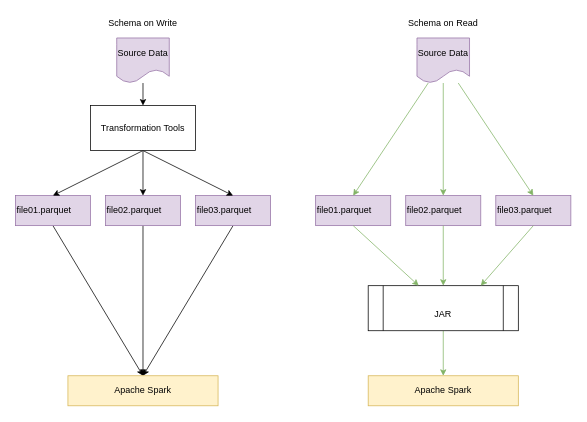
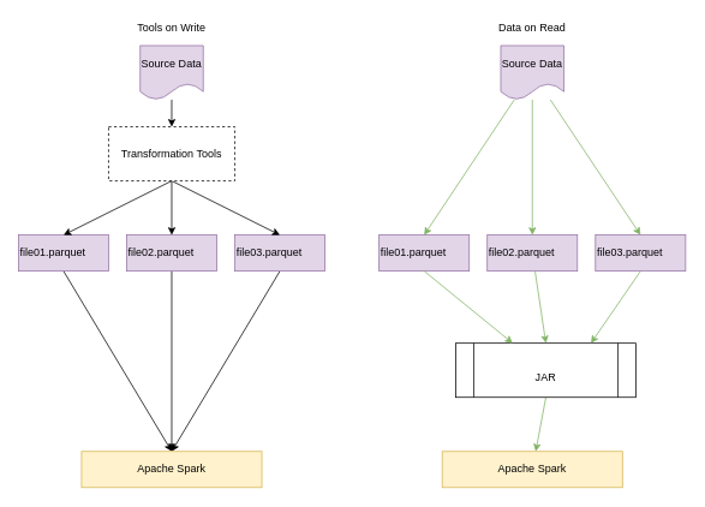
- <mxCell id="18" value="Schema on Write" style="text;html=1;strokeColor=none;fillColor=none;align=center;verticalAlign=middle;whiteSpace=wrap;rounded=0;" vertex="1" parent="1"><mxGeometry x="120" width="140" height="20" as="geometry" y="20" /></mxCell>
+ <mxCell id="18" value="Tools on Write" style="text;html=1;strokeColor=none;fillColor=none;align=center;verticalAlign=middle;whiteSpace=wrap;rounded=0;" vertex="1" parent="1"><mxGeometry x="120" width="140" height="20" as="geometry" y="20" /></mxCell>
- <mxCell id="19" value="Schema on Read" style="text;html=1;strokeColor=none;fillColor=none;align=center;verticalAlign=middle;whiteSpace=wrap;rounded=0;" vertex="1" parent="1"><mxGeometry x="520" width="140" height="20" as="geometry" y="20" /></mxCell>
+ <mxCell id="19" value="Data on Read" style="text;html=1;strokeColor=none;fillColor=none;align=center;verticalAlign=middle;whiteSpace=wrap;rounded=0;" vertex="1" parent="1"><mxGeometry x="520" width="140" height="20" as="geometry" y="20" /></mxCell>
- <mxCell id="23" value="Transformation Tools" style="rounded=0;whiteSpace=wrap;html=1;align=center;" vertex="1" parent="1"><mxGeometry x="120" y="140" width="140" height="60" as="geometry" /></mxCell>
+ <mxCell id="23" value="Transformation Tools" style="rounded=0;whiteSpace=wrap;html=1;align=center;dashed=1;" vertex="1" parent="1"><mxGeometry x="120" y="140" width="140" height="60" as="geometry" /></mxCell>
- <mxCell id="9" value="&lt;br&gt;JAR" style="shape=process;whiteSpace=wrap;html=1;backgroundOutline=1;align=center;verticalAlign=middle;" vertex="1" parent="1"><mxGeometry x="490" y="380" width="200" height="60" as="geometry" /></mxCell>
+ <mxCell id="9" value="&lt;br&gt;JAR" style="shape=process;whiteSpace=wrap;html=1;backgroundOutline=1;align=center;verticalAlign=middle;" vertex="1" parent="1"><mxGeometry x="505" y="380" width="200" height="60" as="geometry" /></mxCell>
